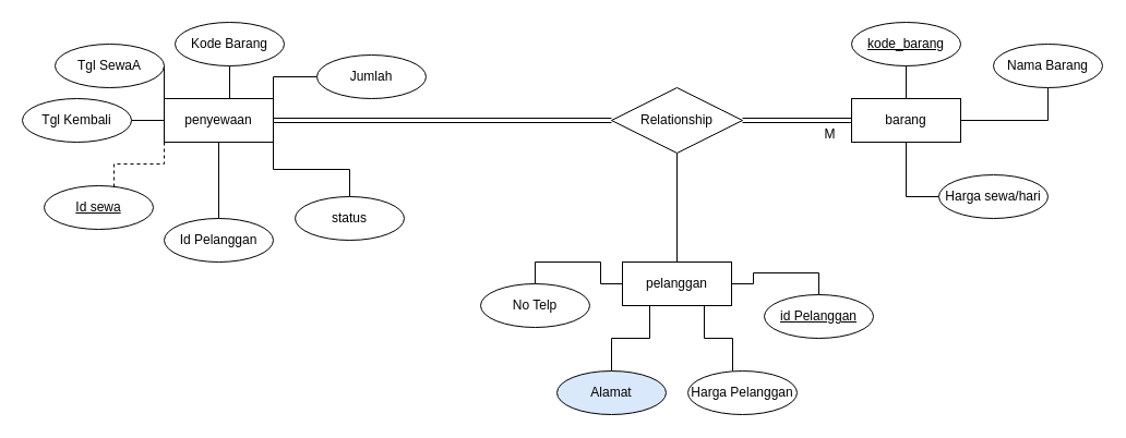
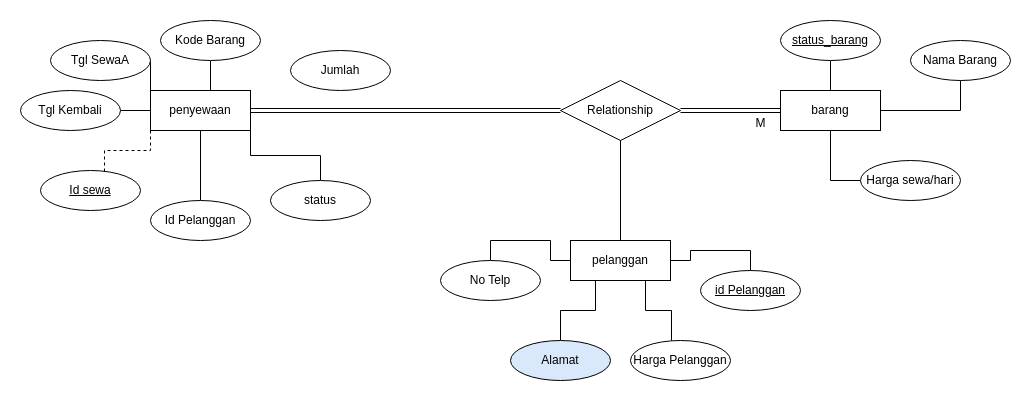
- <mxCell id="32" value="kode_barang" style="ellipse;whiteSpace=wrap;html=1;align=center;fontStyle=4;" vertex="1" parent="1"><mxGeometry x="780" y="20" width="100" height="40" as="geometry" /></mxCell>
+ <mxCell id="32" value="status_barang" style="ellipse;whiteSpace=wrap;html=1;align=center;fontStyle=4;" vertex="1" parent="1"><mxGeometry x="780" y="20" width="100" height="40" as="geometry" /></mxCell>
- <mxCell id="6" style="edgeStyle=orthogonalEdgeStyle;rounded=0;orthogonalLoop=1;jettySize=auto;html=1;exitX=1;exitY=0;exitDx=0;exitDy=0;entryX=0;entryY=0.5;entryDx=0;entryDy=0;endArrow=none;" edge="1" parent="1" source="10" target="34"><mxGeometry relative="1" as="geometry" /></mxCell>
